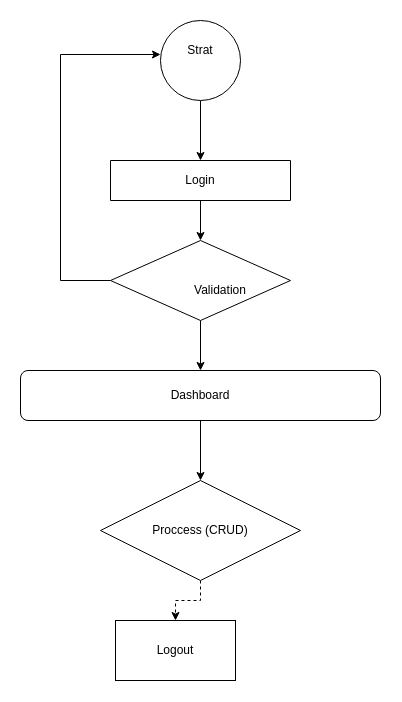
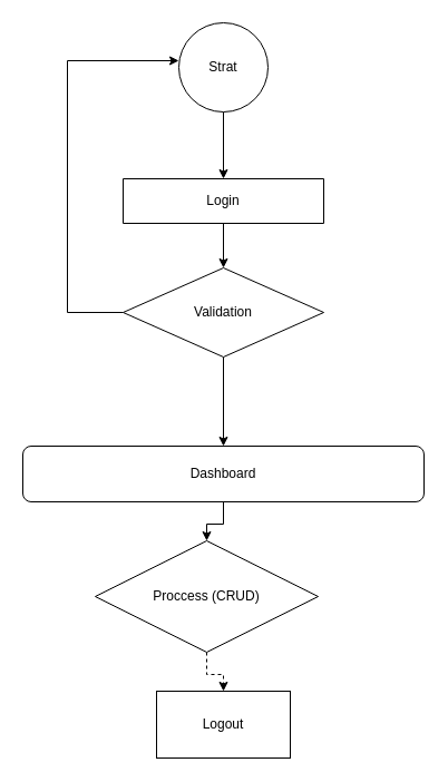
- <mxCell id="6" value="Strat" style="text;html=1;align=center;verticalAlign=middle;whiteSpace=wrap;rounded=0;" vertex="1" parent="1"><mxGeometry x="170" y="35" width="60" height="30" as="geometry" /></mxCell>
+ <mxCell id="6" value="Strat" style="text;html=1;align=center;verticalAlign=middle;whiteSpace=wrap;rounded=0;" vertex="1" parent="1"><mxGeometry x="170" y="45" width="60" height="30" as="geometry" /></mxCell>
- <mxCell id="9" value="Validation" style="text;html=1;align=center;verticalAlign=middle;whiteSpace=wrap;rounded=0;" vertex="1" parent="1"><mxGeometry x="190" y="275" width="60" height="30" as="geometry" /></mxCell>
+ <mxCell id="9" value="Validation" style="text;html=1;align=center;verticalAlign=middle;whiteSpace=wrap;rounded=0;" vertex="1" parent="1"><mxGeometry x="170" y="265" width="60" height="30" as="geometry" /></mxCell>
- <mxCell id="11" value="Dashboard" style="rounded=1;whiteSpace=wrap;html=1;" vertex="1" parent="1"><mxGeometry x="20" y="370" width="360" height="50" as="geometry" /></mxCell>
+ <mxCell id="11" value="Dashboard" style="rounded=1;whiteSpace=wrap;html=1;" vertex="1" parent="1"><mxGeometry x="20" y="400" width="360" height="50" as="geometry" /></mxCell>
- <mxCell id="15" value="Proccess (CRUD)" style="rhombus;whiteSpace=wrap;html=1;" vertex="1" parent="1"><mxGeometry x="100" y="480" width="200" height="100" as="geometry" /></mxCell>
+ <mxCell id="15" value="Proccess (CRUD)" style="rhombus;whiteSpace=wrap;html=1;" vertex="1" parent="1"><mxGeometry x="85" y="485" width="200" height="100" as="geometry" /></mxCell>
- <mxCell id="16" value="Logout" style="rounded=0;whiteSpace=wrap;html=1;" vertex="1" parent="1"><mxGeometry x="115" y="620" width="120" height="60" as="geometry" /></mxCell>
+ <mxCell id="16" value="Logout" style="rounded=0;whiteSpace=wrap;html=1;" vertex="1" parent="1"><mxGeometry x="140" y="620" width="120" height="60" as="geometry" /></mxCell>
